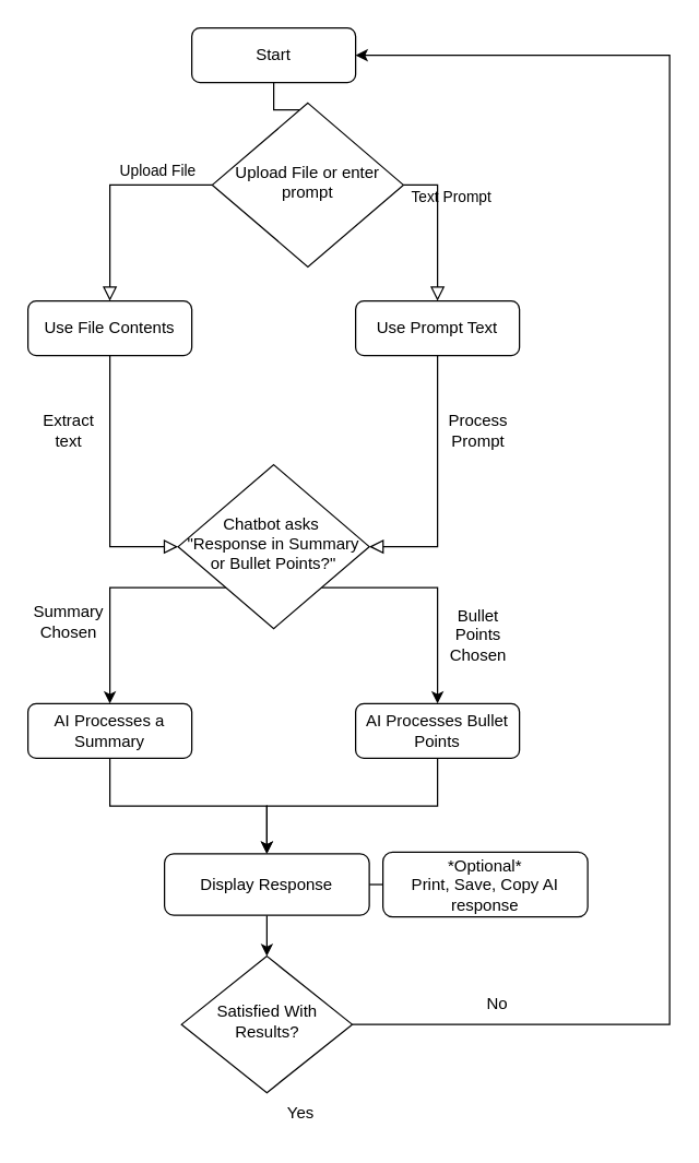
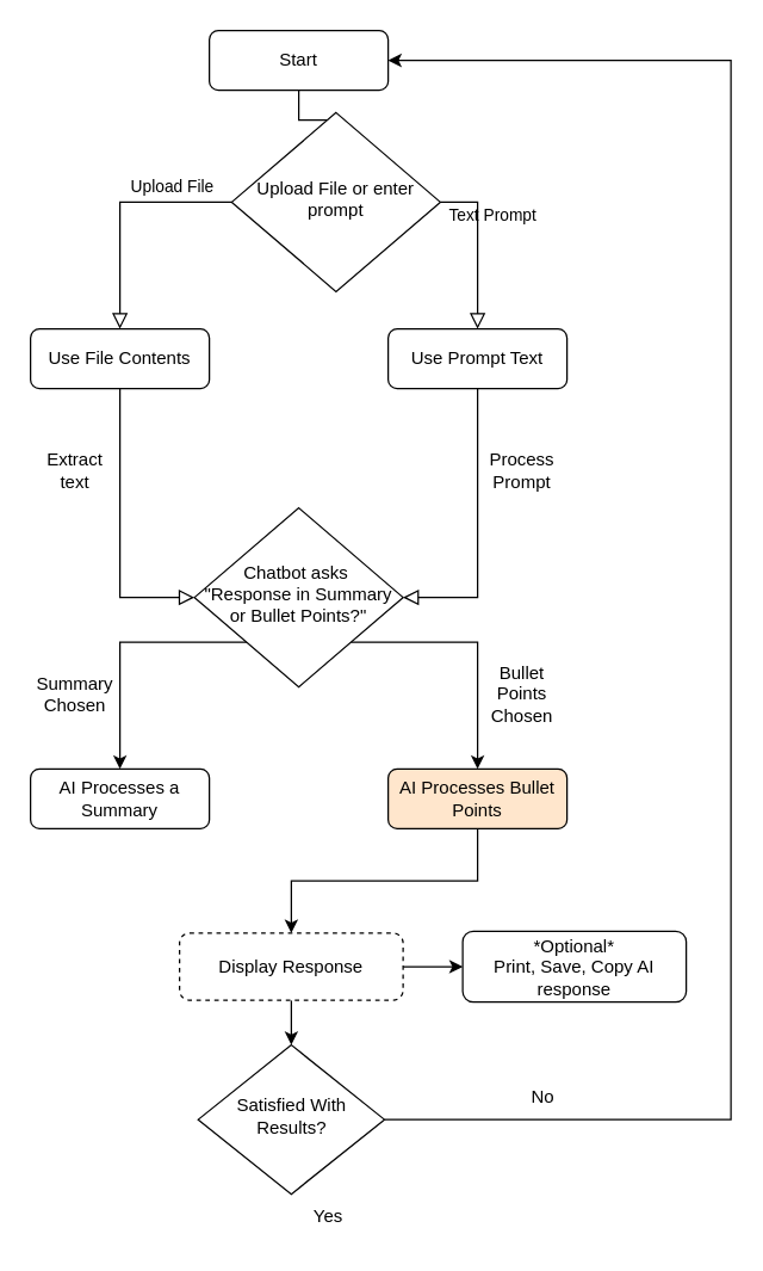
- <mxCell id="20" value="Summary Chosen" style="text;html=1;whiteSpace=wrap;strokeColor=none;fillColor=none;align=center;verticalAlign=middle;rounded=0;" vertex="1" parent="1"><mxGeometry x="20" y="440" width="60" height="30" as="geometry" /></mxCell>
+ <mxCell id="20" value="Summary Chosen" style="text;html=1;whiteSpace=wrap;strokeColor=none;fillColor=none;align=center;verticalAlign=middle;rounded=0;" vertex="1" parent="1"><mxGeometry x="20" y="450" width="60" height="30" as="geometry" /></mxCell>
- <mxCell id="19" value="AI Processes Bullet Points" style="rounded=1;whiteSpace=wrap;html=1;fontSize=12;glass=0;strokeWidth=1;shadow=0;" vertex="1" parent="1"><mxGeometry x="260" y="515" width="120" height="40" as="geometry" /></mxCell>
+ <mxCell id="19" value="AI Processes Bullet Points" style="rounded=1;whiteSpace=wrap;html=1;fontSize=12;glass=0;strokeWidth=1;shadow=0;fillColor=#ffe6cc;" vertex="1" parent="1"><mxGeometry x="260" y="515" width="120" height="40" as="geometry" /></mxCell>
- <mxCell id="16" value="" style="edgeStyle=orthogonalEdgeStyle;rounded=0;orthogonalLoop=1;jettySize=auto;html=1;" edge="1" parent="1" source="17" target="24"><mxGeometry relative="1" as="geometry" /></mxCell>
- <mxCell id="24" value="Display Response" style="whiteSpace=wrap;html=1;rounded=1;glass=0;strokeWidth=1;shadow=0;" vertex="1" parent="1"><mxGeometry x="120" y="625" width="150" height="45" as="geometry" /></mxCell>
+ <mxCell id="24" value="Display Response" style="whiteSpace=wrap;html=1;rounded=1;glass=0;strokeWidth=1;shadow=0;dashed=1;" vertex="1" parent="1"><mxGeometry x="120" y="625" width="150" height="45" as="geometry" /></mxCell>
- <mxCell id="25" value="*Optional*&lt;div&gt;Print, Save, Copy AI response&lt;/div&gt;" style="whiteSpace=wrap;html=1;rounded=1;glass=0;strokeWidth=1;shadow=0;" vertex="1" parent="1"><mxGeometry x="280" y="623.75" width="150" height="47.5" as="geometry" /></mxCell>
+ <mxCell id="25" value="*Optional*&lt;div&gt;Print, Save, Copy AI response&lt;/div&gt;" style="whiteSpace=wrap;html=1;rounded=1;glass=0;strokeWidth=1;shadow=0;" vertex="1" parent="1"><mxGeometry x="310" y="623.75" width="150" height="47.5" as="geometry" /></mxCell>
